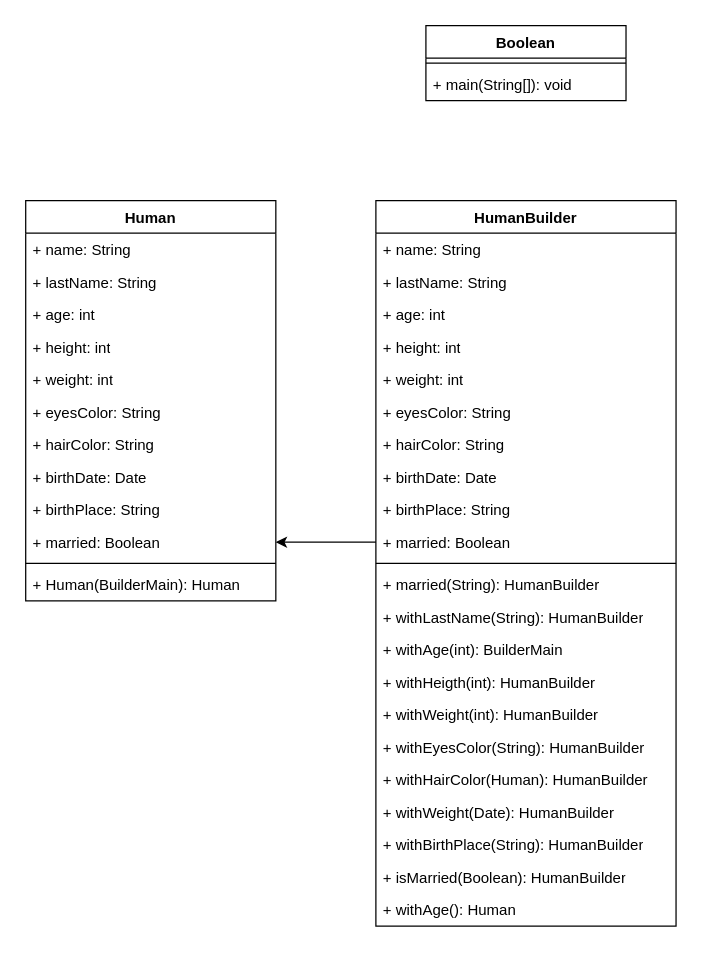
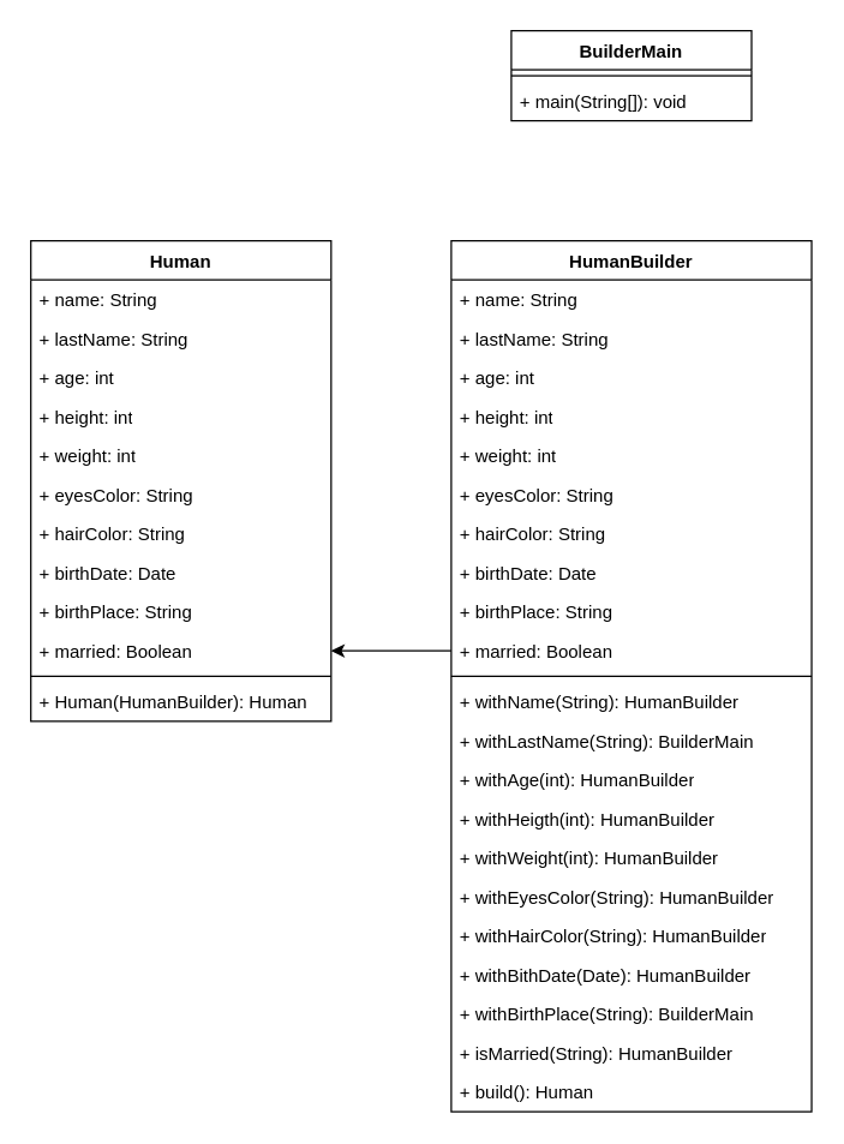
- <mxCell id="39" value="Boolean" style="swimlane;fontStyle=1;align=center;verticalAlign=top;childLayout=stackLayout;horizontal=1;startSize=26;horizontalStack=0;resizeParent=1;resizeParentMax=0;resizeLast=0;collapsible=1;marginBottom=0;whiteSpace=wrap;html=1;" vertex="1" parent="1"><mxGeometry x="340" y="20" width="160" height="60" as="geometry" /></mxCell>
+ <mxCell id="39" value="BuilderMain" style="swimlane;fontStyle=1;align=center;verticalAlign=top;childLayout=stackLayout;horizontal=1;startSize=26;horizontalStack=0;resizeParent=1;resizeParentMax=0;resizeLast=0;collapsible=1;marginBottom=0;whiteSpace=wrap;html=1;" vertex="1" parent="1"><mxGeometry x="340" y="20" width="160" height="60" as="geometry" /></mxCell>
- <mxCell id="14" value="+ Human(BuilderMain): Human" style="text;strokeColor=none;fillColor=none;align=left;verticalAlign=top;spacingLeft=4;spacingRight=4;overflow=hidden;rotatable=0;points=[[0,0.5],[1,0.5]];portConstraint=eastwest;whiteSpace=wrap;html=1;" vertex="1" parent="2"><mxGeometry y="294" width="200" height="26" as="geometry" /></mxCell>
+ <mxCell id="14" value="+ Human(HumanBuilder): Human" style="text;strokeColor=none;fillColor=none;align=left;verticalAlign=top;spacingLeft=4;spacingRight=4;overflow=hidden;rotatable=0;points=[[0,0.5],[1,0.5]];portConstraint=eastwest;whiteSpace=wrap;html=1;" vertex="1" parent="2"><mxGeometry y="294" width="200" height="26" as="geometry" /></mxCell>
- <mxCell id="27" value="+ married(String): HumanBuilder" style="text;strokeColor=none;fillColor=none;align=left;verticalAlign=top;spacingLeft=4;spacingRight=4;overflow=hidden;rotatable=0;points=[[0,0.5],[1,0.5]];portConstraint=eastwest;whiteSpace=wrap;html=1;" vertex="1" parent="15"><mxGeometry y="294" width="240" height="26" as="geometry" /></mxCell>
+ <mxCell id="27" value="+ withName(String): HumanBuilder" style="text;strokeColor=none;fillColor=none;align=left;verticalAlign=top;spacingLeft=4;spacingRight=4;overflow=hidden;rotatable=0;points=[[0,0.5],[1,0.5]];portConstraint=eastwest;whiteSpace=wrap;html=1;" vertex="1" parent="15"><mxGeometry y="294" width="240" height="26" as="geometry" /></mxCell>
- <mxCell id="28" value="+ withLastName(String): HumanBuilder" style="text;strokeColor=none;fillColor=none;align=left;verticalAlign=top;spacingLeft=4;spacingRight=4;overflow=hidden;rotatable=0;points=[[0,0.5],[1,0.5]];portConstraint=eastwest;whiteSpace=wrap;html=1;" vertex="1" parent="15"><mxGeometry y="320" width="240" height="26" as="geometry" /></mxCell>
+ <mxCell id="28" value="+ withLastName(String): BuilderMain" style="text;strokeColor=none;fillColor=none;align=left;verticalAlign=top;spacingLeft=4;spacingRight=4;overflow=hidden;rotatable=0;points=[[0,0.5],[1,0.5]];portConstraint=eastwest;whiteSpace=wrap;html=1;" vertex="1" parent="15"><mxGeometry y="320" width="240" height="26" as="geometry" /></mxCell>
- <mxCell id="29" value="+ withAge(int): BuilderMain" style="text;strokeColor=none;fillColor=none;align=left;verticalAlign=top;spacingLeft=4;spacingRight=4;overflow=hidden;rotatable=0;points=[[0,0.5],[1,0.5]];portConstraint=eastwest;whiteSpace=wrap;html=1;" vertex="1" parent="15"><mxGeometry y="346" width="240" height="26" as="geometry" /></mxCell>
+ <mxCell id="29" value="+ withAge(int): HumanBuilder" style="text;strokeColor=none;fillColor=none;align=left;verticalAlign=top;spacingLeft=4;spacingRight=4;overflow=hidden;rotatable=0;points=[[0,0.5],[1,0.5]];portConstraint=eastwest;whiteSpace=wrap;html=1;" vertex="1" parent="15"><mxGeometry y="346" width="240" height="26" as="geometry" /></mxCell>
- <mxCell id="33" value="+ withHairColor(Human): HumanBuilder" style="text;strokeColor=none;fillColor=none;align=left;verticalAlign=top;spacingLeft=4;spacingRight=4;overflow=hidden;rotatable=0;points=[[0,0.5],[1,0.5]];portConstraint=eastwest;whiteSpace=wrap;html=1;" vertex="1" parent="15"><mxGeometry y="450" width="240" height="26" as="geometry" /></mxCell>
+ <mxCell id="33" value="+ withHairColor(String): HumanBuilder" style="text;strokeColor=none;fillColor=none;align=left;verticalAlign=top;spacingLeft=4;spacingRight=4;overflow=hidden;rotatable=0;points=[[0,0.5],[1,0.5]];portConstraint=eastwest;whiteSpace=wrap;html=1;" vertex="1" parent="15"><mxGeometry y="450" width="240" height="26" as="geometry" /></mxCell>
- <mxCell id="34" value="+ withWeight(Date): HumanBuilder" style="text;strokeColor=none;fillColor=none;align=left;verticalAlign=top;spacingLeft=4;spacingRight=4;overflow=hidden;rotatable=0;points=[[0,0.5],[1,0.5]];portConstraint=eastwest;whiteSpace=wrap;html=1;" vertex="1" parent="15"><mxGeometry y="476" width="240" height="26" as="geometry" /></mxCell>
+ <mxCell id="34" value="+ withBithDate(Date): HumanBuilder" style="text;strokeColor=none;fillColor=none;align=left;verticalAlign=top;spacingLeft=4;spacingRight=4;overflow=hidden;rotatable=0;points=[[0,0.5],[1,0.5]];portConstraint=eastwest;whiteSpace=wrap;html=1;" vertex="1" parent="15"><mxGeometry y="476" width="240" height="26" as="geometry" /></mxCell>
- <mxCell id="35" value="+ withBirthPlace(String): HumanBuilder" style="text;strokeColor=none;fillColor=none;align=left;verticalAlign=top;spacingLeft=4;spacingRight=4;overflow=hidden;rotatable=0;points=[[0,0.5],[1,0.5]];portConstraint=eastwest;whiteSpace=wrap;html=1;" vertex="1" parent="15"><mxGeometry y="502" width="240" height="26" as="geometry" /></mxCell>
+ <mxCell id="35" value="+ withBirthPlace(String): BuilderMain" style="text;strokeColor=none;fillColor=none;align=left;verticalAlign=top;spacingLeft=4;spacingRight=4;overflow=hidden;rotatable=0;points=[[0,0.5],[1,0.5]];portConstraint=eastwest;whiteSpace=wrap;html=1;" vertex="1" parent="15"><mxGeometry y="502" width="240" height="26" as="geometry" /></mxCell>
- <mxCell id="36" value="+ isMarried(Boolean): HumanBuilder" style="text;strokeColor=none;fillColor=none;align=left;verticalAlign=top;spacingLeft=4;spacingRight=4;overflow=hidden;rotatable=0;points=[[0,0.5],[1,0.5]];portConstraint=eastwest;whiteSpace=wrap;html=1;" vertex="1" parent="15"><mxGeometry y="528" width="240" height="26" as="geometry" /></mxCell>
+ <mxCell id="36" value="+ isMarried(String): HumanBuilder" style="text;strokeColor=none;fillColor=none;align=left;verticalAlign=top;spacingLeft=4;spacingRight=4;overflow=hidden;rotatable=0;points=[[0,0.5],[1,0.5]];portConstraint=eastwest;whiteSpace=wrap;html=1;" vertex="1" parent="15"><mxGeometry y="528" width="240" height="26" as="geometry" /></mxCell>
- <mxCell id="37" value="+ withAge(): Human" style="text;strokeColor=none;fillColor=none;align=left;verticalAlign=top;spacingLeft=4;spacingRight=4;overflow=hidden;rotatable=0;points=[[0,0.5],[1,0.5]];portConstraint=eastwest;whiteSpace=wrap;html=1;" vertex="1" parent="15"><mxGeometry y="554" width="240" height="26" as="geometry" /></mxCell>
+ <mxCell id="37" value="+ build(): Human" style="text;strokeColor=none;fillColor=none;align=left;verticalAlign=top;spacingLeft=4;spacingRight=4;overflow=hidden;rotatable=0;points=[[0,0.5],[1,0.5]];portConstraint=eastwest;whiteSpace=wrap;html=1;" vertex="1" parent="15"><mxGeometry y="554" width="240" height="26" as="geometry" /></mxCell>
